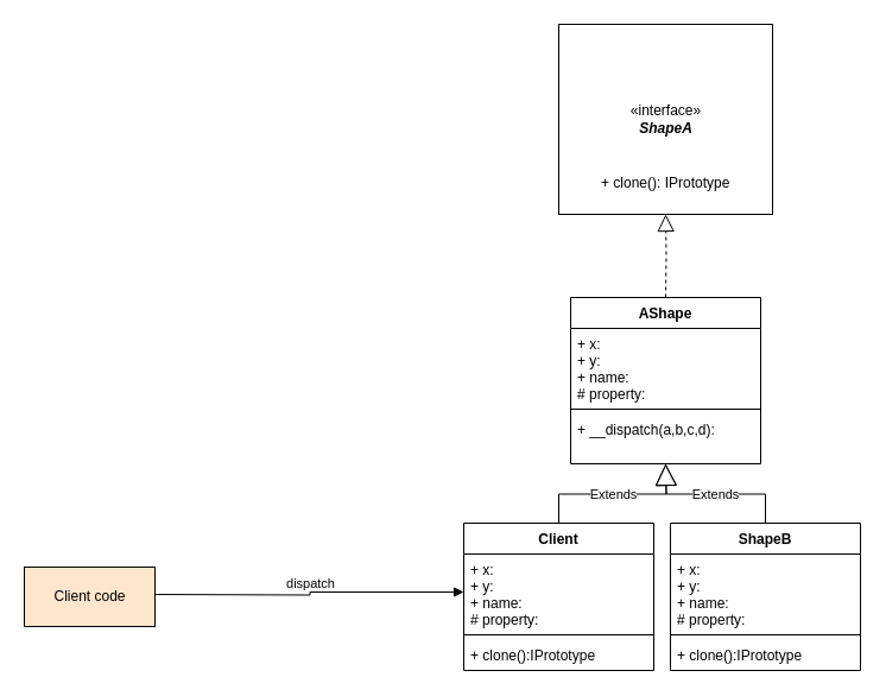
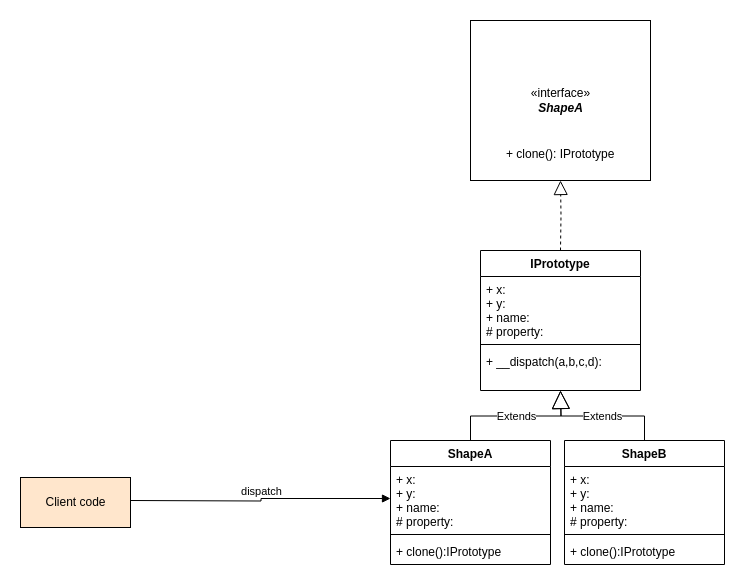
- <mxCell id="3" value="AShape" style="swimlane;fontStyle=1;align=center;verticalAlign=top;childLayout=stackLayout;horizontal=1;startSize=26;horizontalStack=0;resizeParent=1;resizeParentMax=0;resizeLast=0;collapsible=1;marginBottom=0;" vertex="1" parent="1"><mxGeometry x="480" y="250" width="160" height="140" as="geometry" /></mxCell>
+ <mxCell id="3" value="IPrototype" style="swimlane;fontStyle=1;align=center;verticalAlign=top;childLayout=stackLayout;horizontal=1;startSize=26;horizontalStack=0;resizeParent=1;resizeParentMax=0;resizeLast=0;collapsible=1;marginBottom=0;" vertex="1" parent="1"><mxGeometry x="480" y="250" width="160" height="140" as="geometry" /></mxCell>
- <mxCell id="8" value="Client" style="swimlane;fontStyle=1;align=center;verticalAlign=top;childLayout=stackLayout;horizontal=1;startSize=26;horizontalStack=0;resizeParent=1;resizeParentMax=0;resizeLast=0;collapsible=1;marginBottom=0;" vertex="1" parent="1"><mxGeometry x="390" y="440" width="160" height="124" as="geometry" /></mxCell>
+ <mxCell id="8" value="ShapeA" style="swimlane;fontStyle=1;align=center;verticalAlign=top;childLayout=stackLayout;horizontal=1;startSize=26;horizontalStack=0;resizeParent=1;resizeParentMax=0;resizeLast=0;collapsible=1;marginBottom=0;" vertex="1" parent="1"><mxGeometry x="390" y="440" width="160" height="124" as="geometry" /></mxCell>
